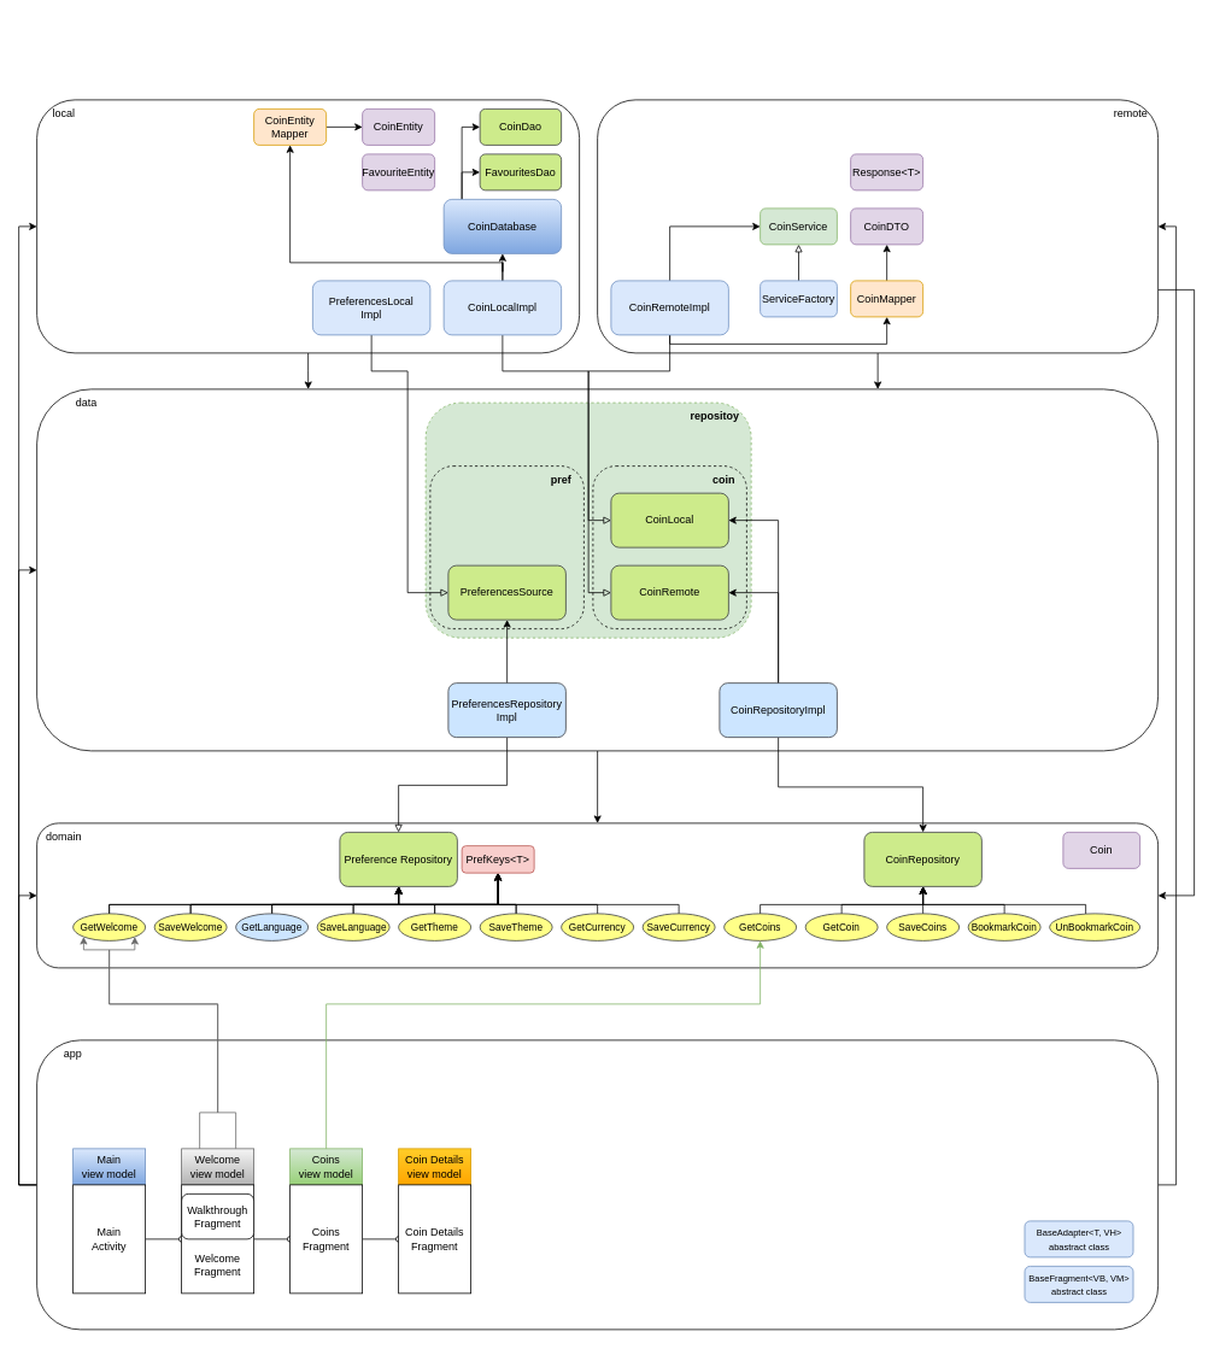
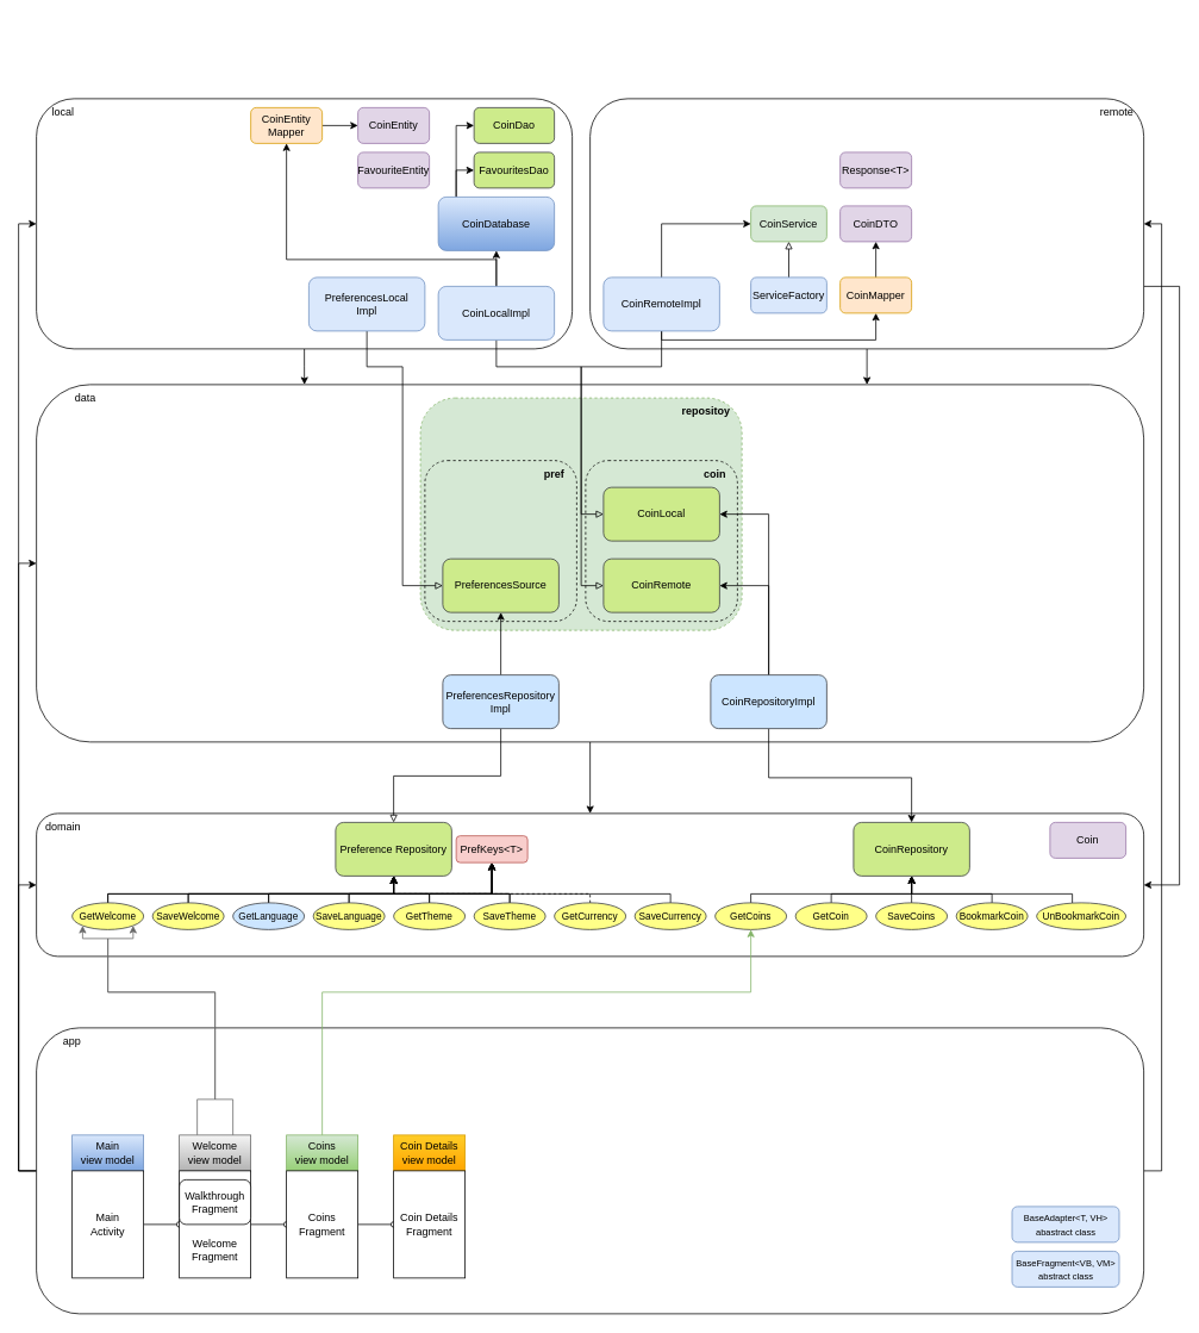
- <mxCell id="107" value="CoinLocalImpl" style="rounded=1;whiteSpace=wrap;html=1;fillColor=#dae8fc;strokeColor=#6c8ebf;" parent="1" vertex="1"><mxGeometry x="490" y="310" width="130" height="60" as="geometry" /></mxCell>
+ <mxCell id="107" value="CoinLocalImpl" style="rounded=1;whiteSpace=wrap;html=1;fillColor=#dae8fc;strokeColor=#6c8ebf;" parent="1" vertex="1"><mxGeometry x="490" y="320" width="130" height="60" as="geometry" /></mxCell>
- <mxCell id="43" style="edgeStyle=orthogonalEdgeStyle;rounded=0;orthogonalLoop=1;jettySize=auto;html=1;entryX=0.5;entryY=1;entryDx=0;entryDy=0;" parent="1" source="44" target="24" edge="1"><mxGeometry relative="1" as="geometry"><Array as="points"><mxPoint x="660" y="1000" /><mxPoint x="440" y="1000" /></Array></mxGeometry></mxCell>
+ <mxCell id="43" style="edgeStyle=orthogonalEdgeStyle;rounded=0;orthogonalLoop=1;jettySize=auto;html=1;entryX=0.5;entryY=1;entryDx=0;entryDy=0;dashed=1;" parent="1" source="44" target="24" edge="1"><mxGeometry relative="1" as="geometry"><Array as="points"><mxPoint x="660" y="1000" /><mxPoint x="440" y="1000" /></Array></mxGeometry></mxCell>
